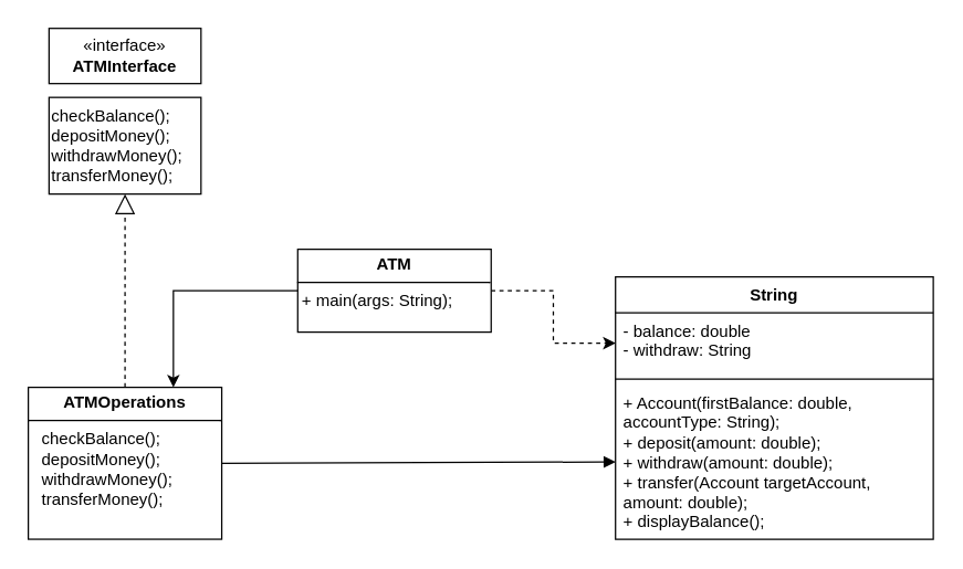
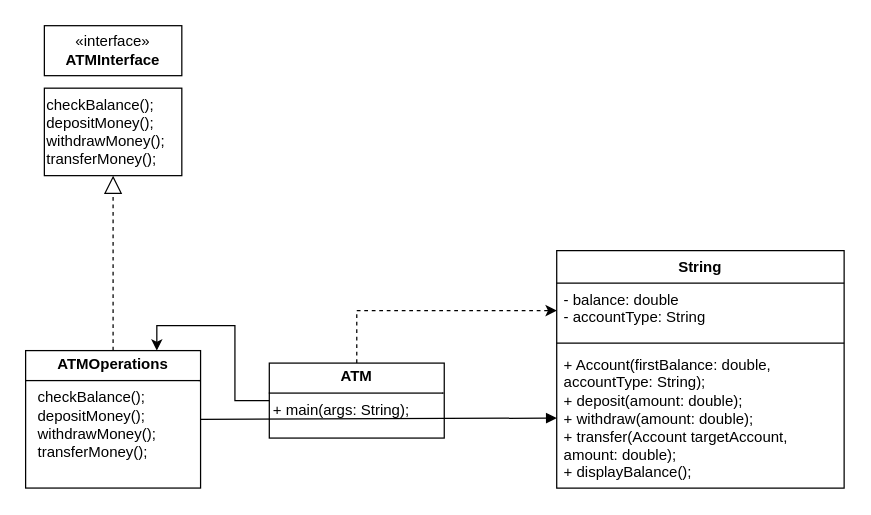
- <mxCell id="7" value="&lt;p style=&quot;margin:0px;margin-top:4px;text-align:center;&quot;&gt;&lt;b&gt;ATM&lt;/b&gt;&lt;/p&gt;&lt;hr size=&quot;1&quot; style=&quot;border-style:solid;&quot;&gt;&lt;div style=&quot;height:2px;&quot;&gt;&amp;nbsp;+ main(args: String);&lt;/div&gt;" style="verticalAlign=top;align=left;overflow=fill;html=1;whiteSpace=wrap;" vertex="1" parent="1"><mxGeometry x="215" y="180" width="140" height="60" as="geometry" /></mxCell>
+ <mxCell id="7" value="&lt;p style=&quot;margin:0px;margin-top:4px;text-align:center;&quot;&gt;&lt;b&gt;ATM&lt;/b&gt;&lt;/p&gt;&lt;hr size=&quot;1&quot; style=&quot;border-style:solid;&quot;&gt;&lt;div style=&quot;height:2px;&quot;&gt;&amp;nbsp;+ main(args: String);&lt;/div&gt;" style="verticalAlign=top;align=left;overflow=fill;html=1;whiteSpace=wrap;" vertex="1" parent="1"><mxGeometry x="215" y="290" width="140" height="60" as="geometry" /></mxCell>
- <mxCell id="3" value="- balance: double&lt;div&gt;- withdraw: String&lt;/div&gt;" style="text;strokeColor=none;fillColor=none;align=left;verticalAlign=top;spacingLeft=4;spacingRight=4;overflow=hidden;rotatable=0;points=[[0,0.5],[1,0.5]];portConstraint=eastwest;whiteSpace=wrap;html=1;" vertex="1" parent="2"><mxGeometry y="26" width="230" height="44" as="geometry" /></mxCell>
+ <mxCell id="3" value="- balance: double&lt;div&gt;- accountType: String&lt;/div&gt;" style="text;strokeColor=none;fillColor=none;align=left;verticalAlign=top;spacingLeft=4;spacingRight=4;overflow=hidden;rotatable=0;points=[[0,0.5],[1,0.5]];portConstraint=eastwest;whiteSpace=wrap;html=1;" vertex="1" parent="2"><mxGeometry y="26" width="230" height="44" as="geometry" /></mxCell>
